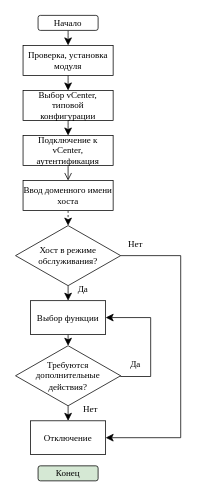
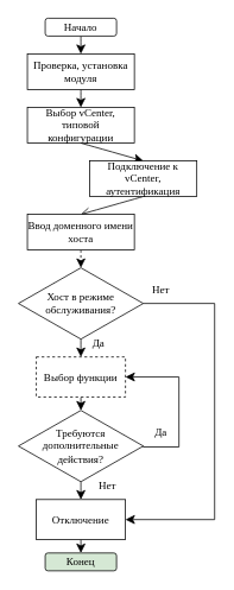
- <mxCell id="9" value="Подключение к vCenter, аутентификация" style="rounded=0;whiteSpace=wrap;html=1;fontFamily=Times New Roman;" vertex="1" parent="1"><mxGeometry x="30" y="180" width="120" height="40" as="geometry" /></mxCell>
+ <mxCell id="9" value="Подключение к vCenter, аутентификация" style="rounded=0;whiteSpace=wrap;html=1;fontFamily=Times New Roman;" vertex="1" parent="1"><mxGeometry x="100" y="180" width="120" height="40" as="geometry" /></mxCell>
- <mxCell id="16" value="Выбор функции" style="rounded=0;whiteSpace=wrap;html=1;fontFamily=Times New Roman;" vertex="1" parent="1"><mxGeometry x="40" y="400" width="100" height="45" as="geometry" /></mxCell>
+ <mxCell id="16" value="Выбор функции" style="rounded=0;whiteSpace=wrap;html=1;fontFamily=Times New Roman;dashed=1;" vertex="1" parent="1"><mxGeometry x="40" y="400" width="100" height="45" as="geometry" /></mxCell>
+ <mxCell id="19" style="edgeStyle=none;curved=1;rounded=0;orthogonalLoop=1;jettySize=auto;html=1;exitX=0.5;exitY=1;exitDx=0;exitDy=0;entryX=0.5;entryY=0;entryDx=0;entryDy=0;fontSize=12;startSize=8;endSize=8;fontFamily=Times New Roman;" edge="1" parent="1" source="20" target="21"><mxGeometry relative="1" as="geometry" /></mxCell>
